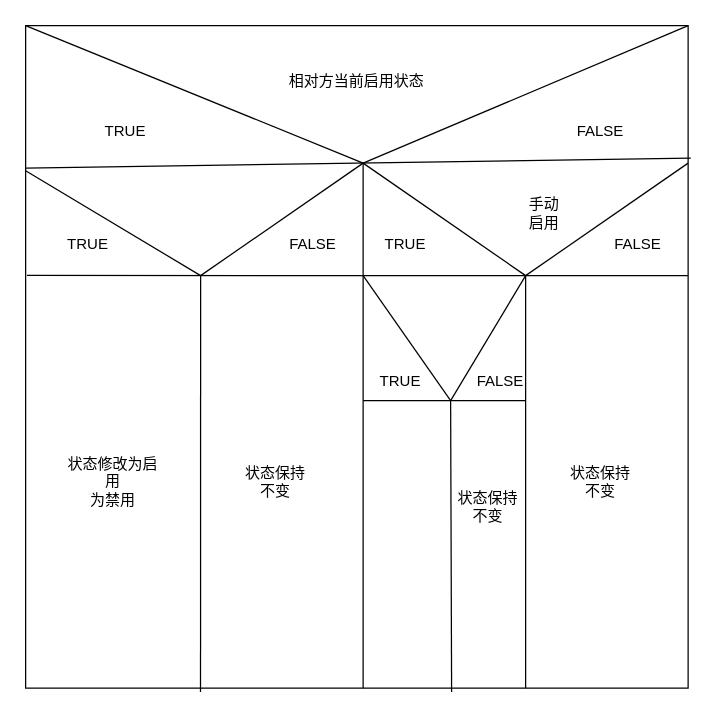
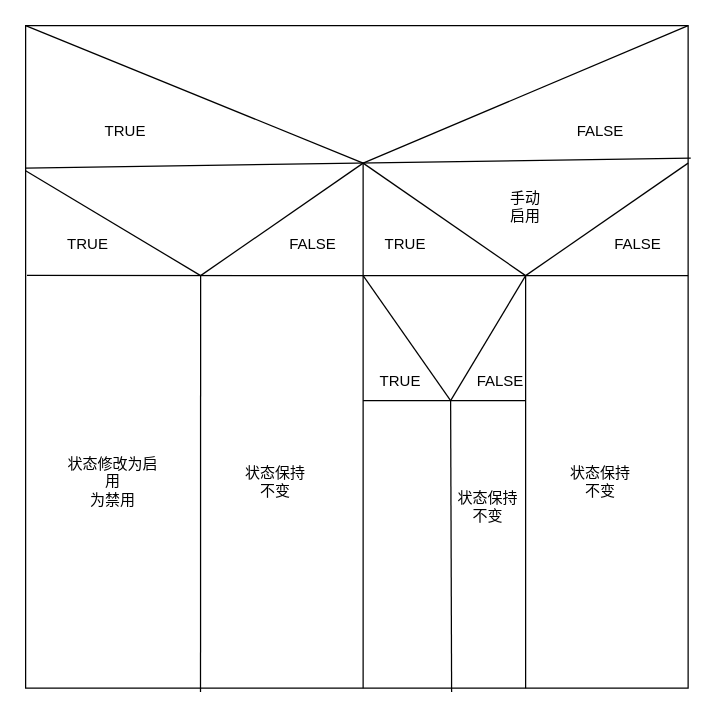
- <mxCell id="6" value="相对方当前启用状态" style="text;html=1;strokeColor=none;fillColor=none;align=center;verticalAlign=middle;whiteSpace=wrap;rounded=0;" vertex="1" parent="1"><mxGeometry x="200" y="40" width="170" height="50" as="geometry" /></mxCell>
- <mxCell id="20" value="手动&lt;br&gt;启用" style="text;html=1;strokeColor=none;fillColor=none;align=center;verticalAlign=middle;whiteSpace=wrap;rounded=0;" vertex="1" parent="1"><mxGeometry x="405" y="155" width="60" height="30" as="geometry" /></mxCell>
+ <mxCell id="20" value="手动&lt;br&gt;启用" style="text;html=1;strokeColor=none;fillColor=none;align=center;verticalAlign=middle;whiteSpace=wrap;rounded=0;" vertex="1" parent="1"><mxGeometry x="390" y="150" width="60" height="30" as="geometry" /></mxCell>
